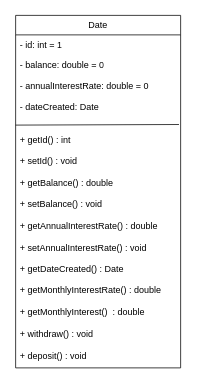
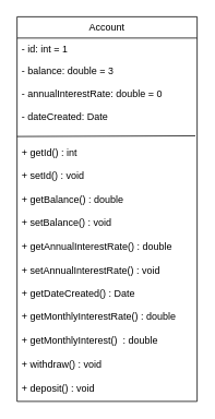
- <mxCell id="2" value="Date" style="swimlane;fontStyle=0;childLayout=stackLayout;horizontal=1;startSize=26;fillColor=none;horizontalStack=0;resizeParent=1;resizeParentMax=0;resizeLast=0;collapsible=1;marginBottom=0;whiteSpace=wrap;html=1;" parent="1" vertex="1"><mxGeometry x="20" y="20" width="220" height="470" as="geometry" /></mxCell>
+ <mxCell id="2" value="Account" style="swimlane;fontStyle=0;childLayout=stackLayout;horizontal=1;startSize=26;fillColor=none;horizontalStack=0;resizeParent=1;resizeParentMax=0;resizeLast=0;collapsible=1;marginBottom=0;whiteSpace=wrap;html=1;" parent="1" vertex="1"><mxGeometry x="20" y="20" width="220" height="470" as="geometry" /></mxCell>
- <mxCell id="4" value="&lt;span class=&quot;hljs-operator&quot;&gt;-&lt;/span&gt; balance: &lt;span class=&quot;hljs-keyword&quot;&gt;double = 0&lt;/span&gt;" style="text;strokeColor=none;fillColor=none;align=left;verticalAlign=top;spacingLeft=4;spacingRight=4;overflow=hidden;rotatable=0;points=[[0,0.5],[1,0.5]];portConstraint=eastwest;whiteSpace=wrap;html=1;" parent="2" vertex="1"><mxGeometry y="52" width="220" height="28" as="geometry" /></mxCell>
+ <mxCell id="4" value="&lt;span class=&quot;hljs-operator&quot;&gt;-&lt;/span&gt; balance: &lt;span class=&quot;hljs-keyword&quot;&gt;double = 3&lt;/span&gt;" style="text;strokeColor=none;fillColor=none;align=left;verticalAlign=top;spacingLeft=4;spacingRight=4;overflow=hidden;rotatable=0;points=[[0,0.5],[1,0.5]];portConstraint=eastwest;whiteSpace=wrap;html=1;" parent="2" vertex="1"><mxGeometry y="52" width="220" height="28" as="geometry" /></mxCell>
